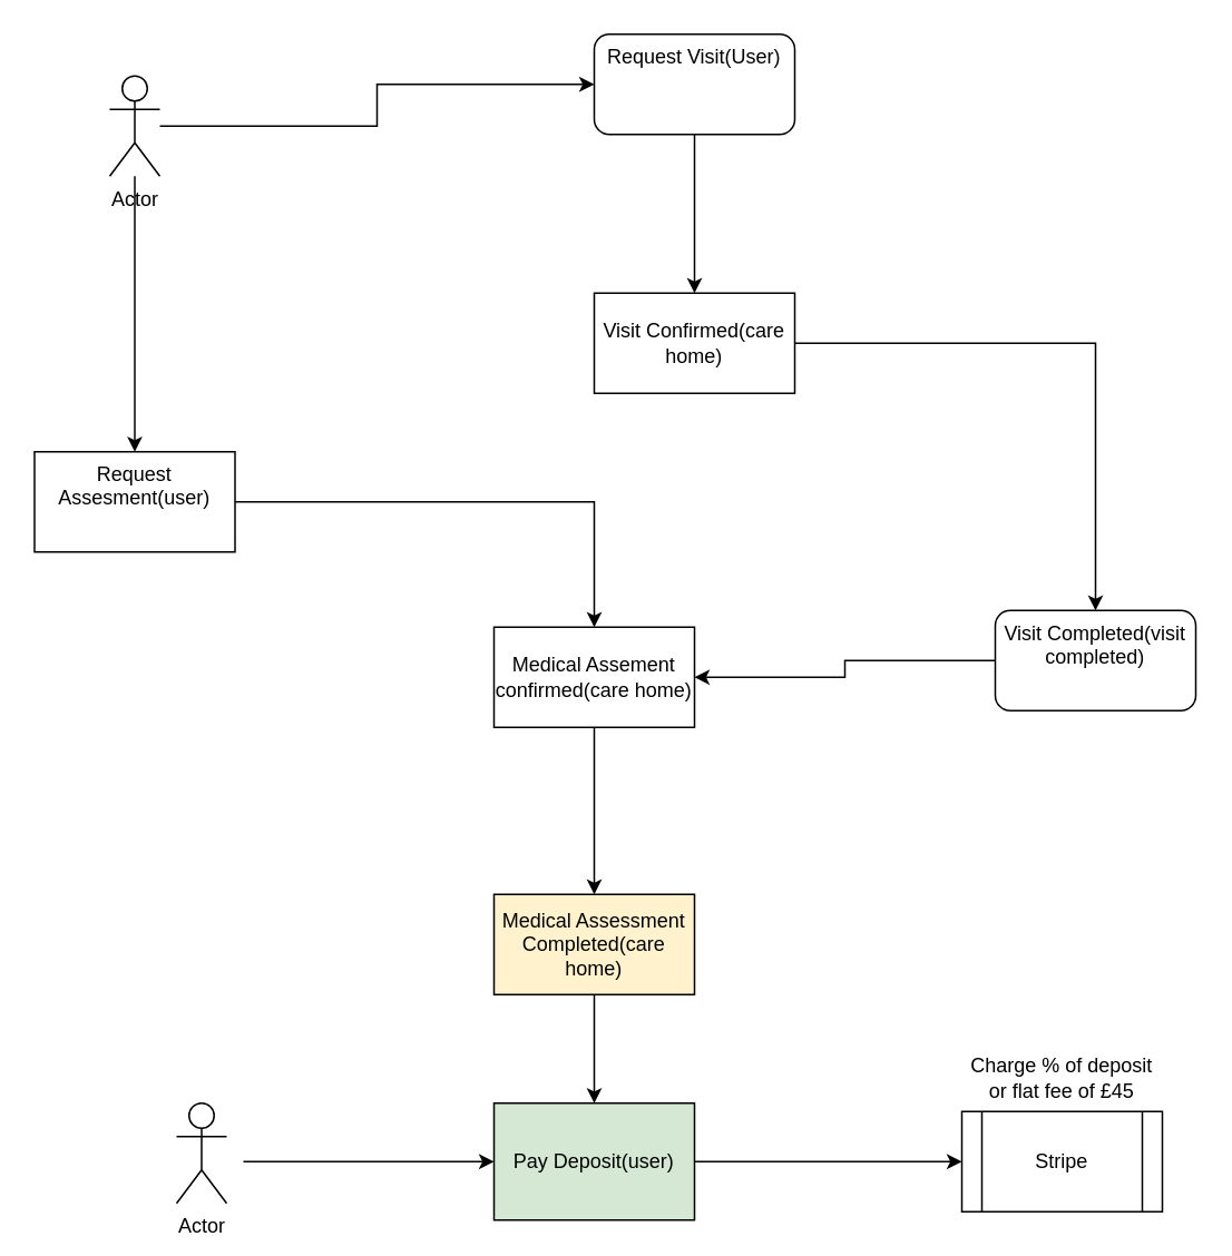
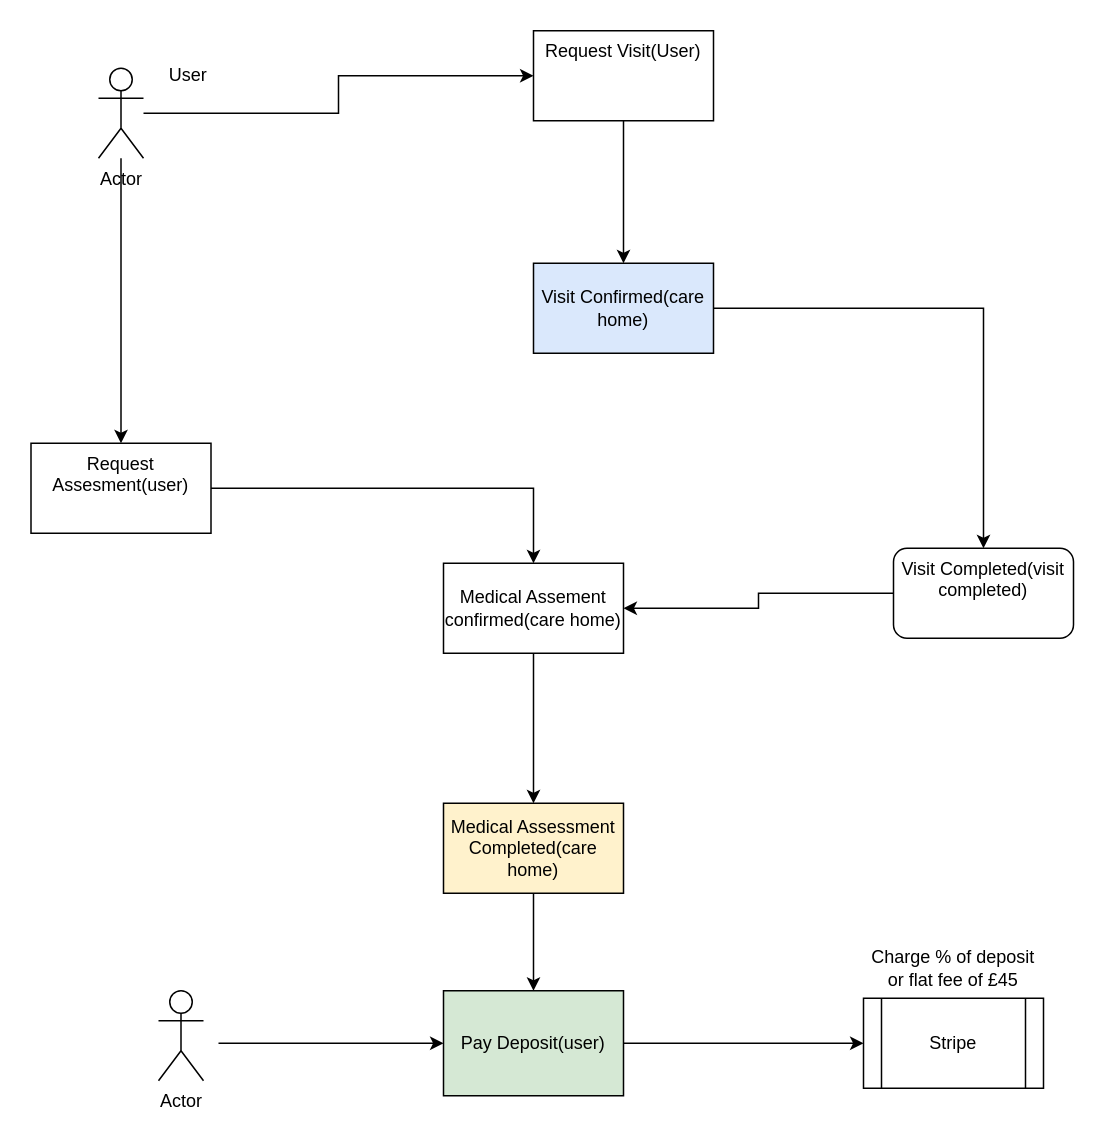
+ <mxCell id="16" value="User" style="text;html=1;strokeColor=none;fillColor=none;align=center;verticalAlign=middle;whiteSpace=wrap;rounded=0;" parent="1" vertex="1"><mxGeometry x="95" y="35" width="60" height="30" as="geometry" /></mxCell>
- <mxCell id="8" value="Request Visit(User)" style="whiteSpace=wrap;html=1;verticalAlign=top;rounded=1;" parent="1" vertex="1"><mxGeometry x="355" y="20" width="120" height="60" as="geometry" /></mxCell>
+ <mxCell id="8" value="Request Visit(User)" style="whiteSpace=wrap;html=1;verticalAlign=top;" parent="1" vertex="1"><mxGeometry x="355" y="20" width="120" height="60" as="geometry" /></mxCell>
- <mxCell id="18" value="Visit Confirmed(care home)" style="rounded=0;whiteSpace=wrap;html=1;" parent="1" vertex="1"><mxGeometry x="355" y="175" width="120" height="60" as="geometry" /></mxCell>
+ <mxCell id="18" value="Visit Confirmed(care home)" style="rounded=0;whiteSpace=wrap;html=1;fillColor=#dae8fc;" parent="1" vertex="1"><mxGeometry x="355" y="175" width="120" height="60" as="geometry" /></mxCell>
- <mxCell id="10" value="Request Assesment(user)" style="whiteSpace=wrap;html=1;verticalAlign=top;" parent="1" vertex="1"><mxGeometry x="20" y="270" width="120" height="60" as="geometry" /></mxCell>
+ <mxCell id="10" value="Request Assesment(user)" style="whiteSpace=wrap;html=1;verticalAlign=top;" parent="1" vertex="1"><mxGeometry x="20" y="295" width="120" height="60" as="geometry" /></mxCell>
